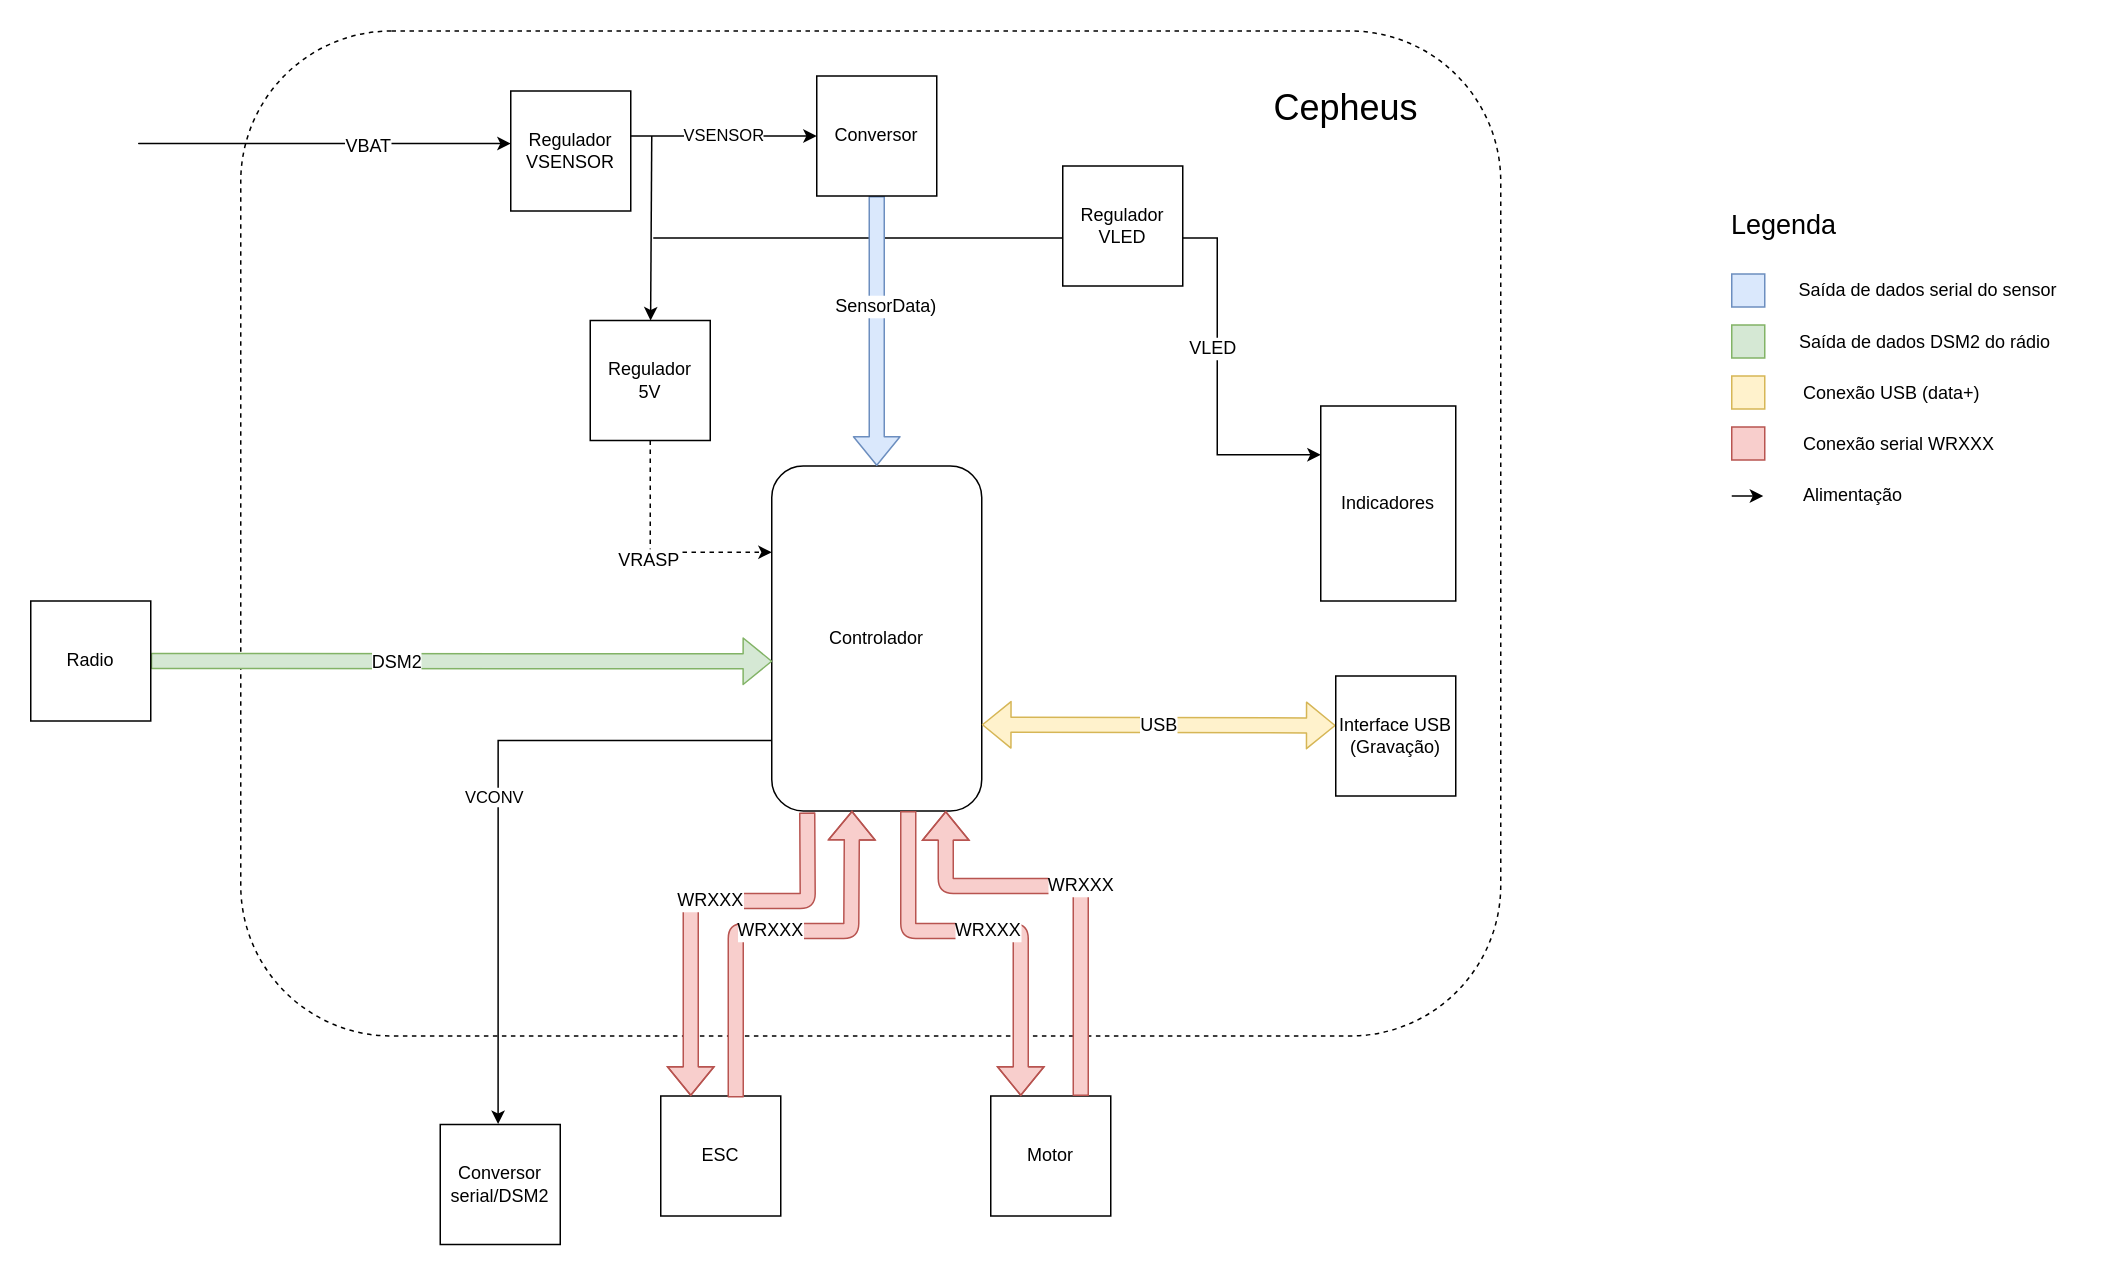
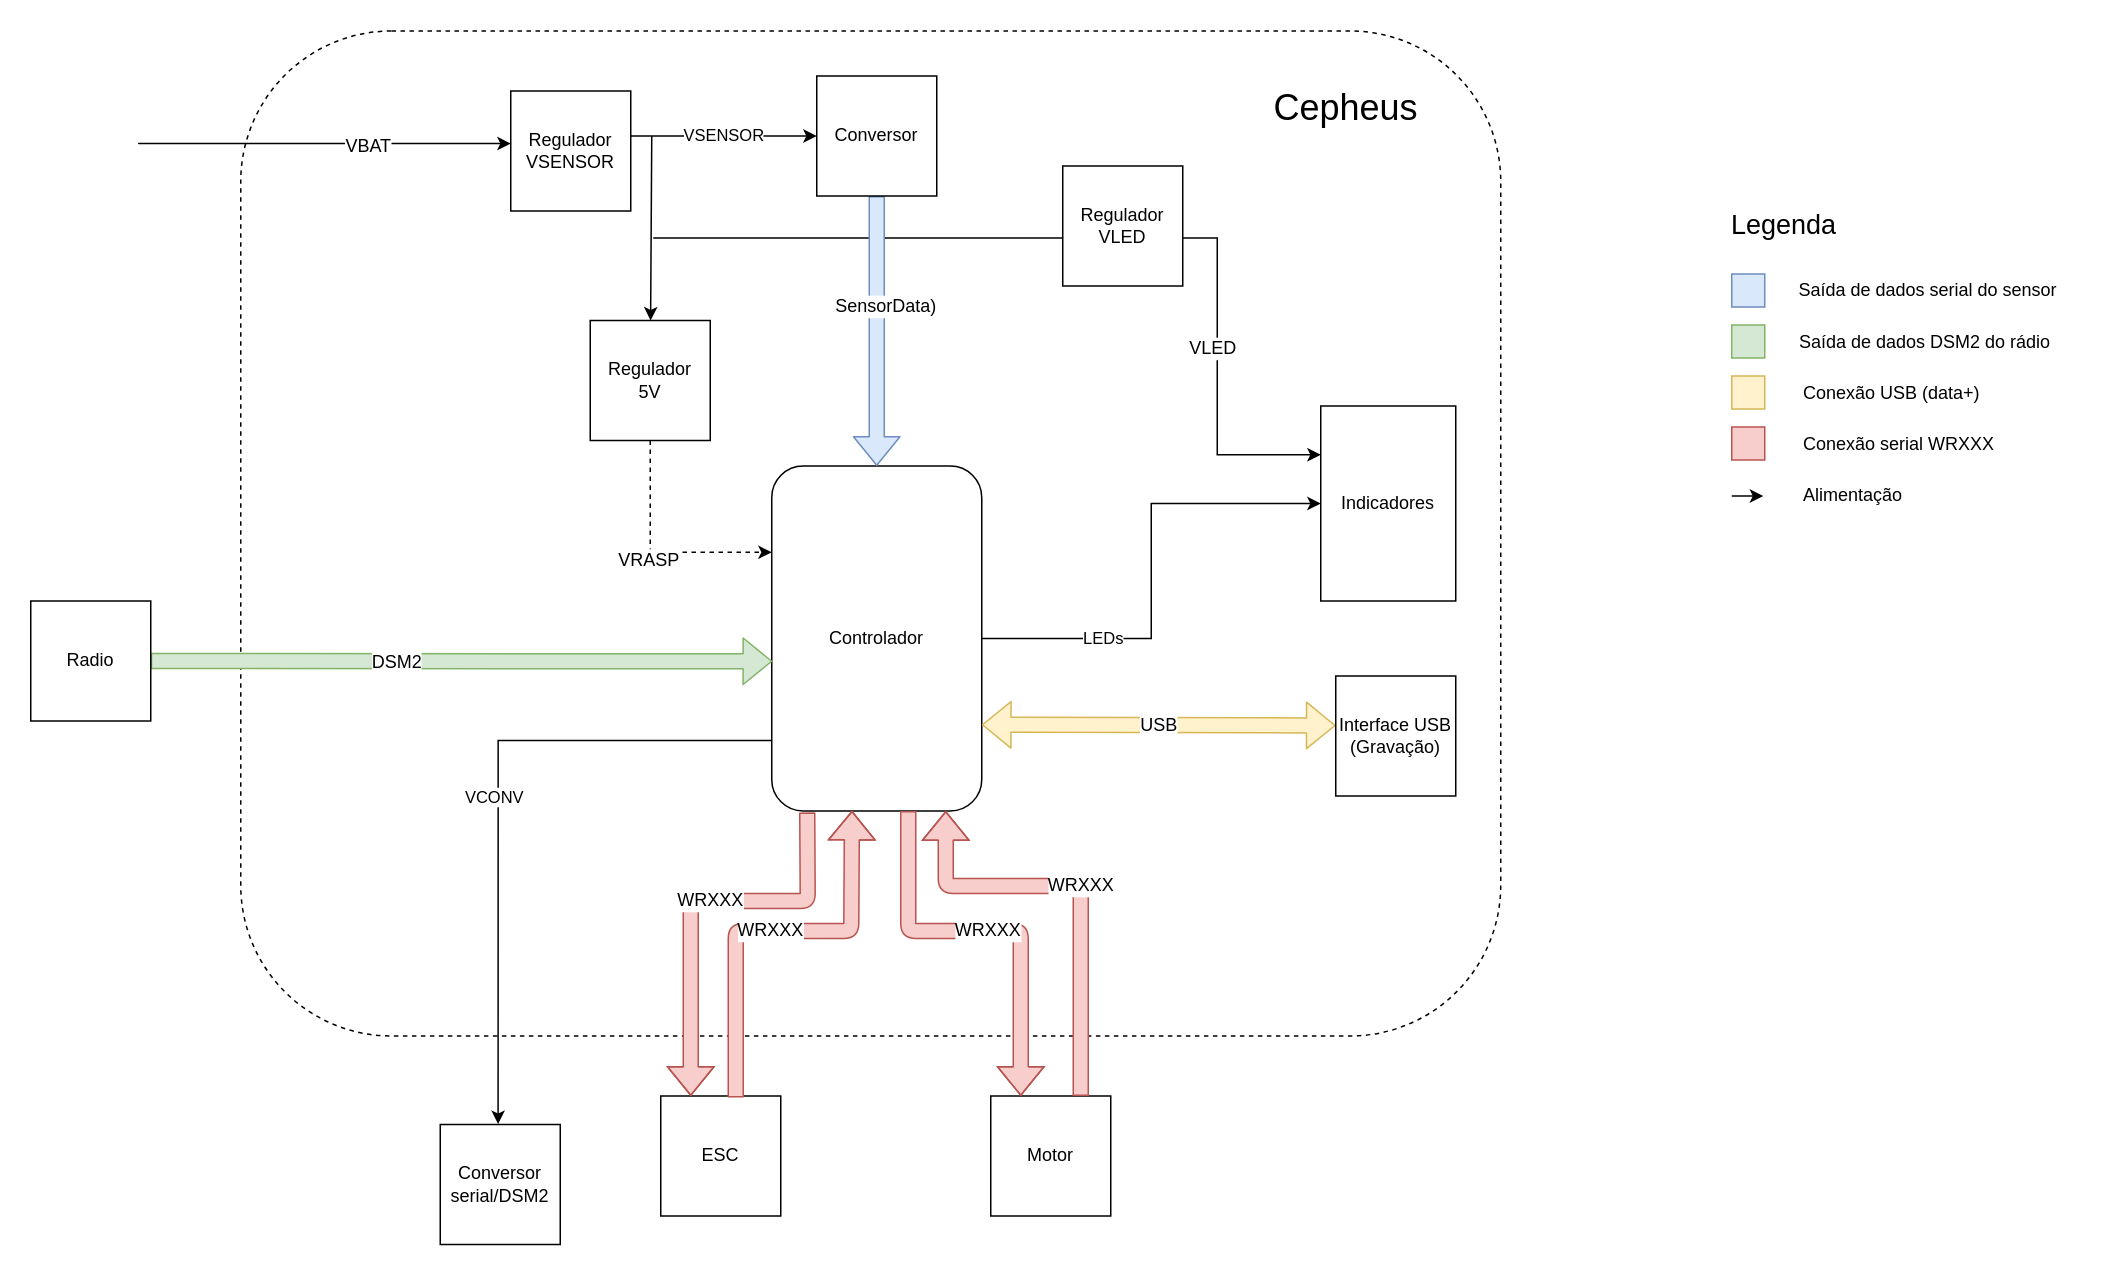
+ <mxCell id="5" style="edgeStyle=orthogonalEdgeStyle;rounded=0;orthogonalLoop=1;jettySize=auto;html=1;entryX=0;entryY=0.5;entryDx=0;entryDy=0;" parent="1" source="9" target="14" edge="1"><mxGeometry relative="1" as="geometry" /></mxCell>
+ <mxCell id="6" value="LEDs" style="edgeLabel;html=1;align=center;verticalAlign=middle;resizable=0;points=[];" parent="5" vertex="1" connectable="0"><mxGeometry x="-0.491" y="1" relative="1" as="geometry"><mxPoint as="offset" /></mxGeometry></mxCell>
